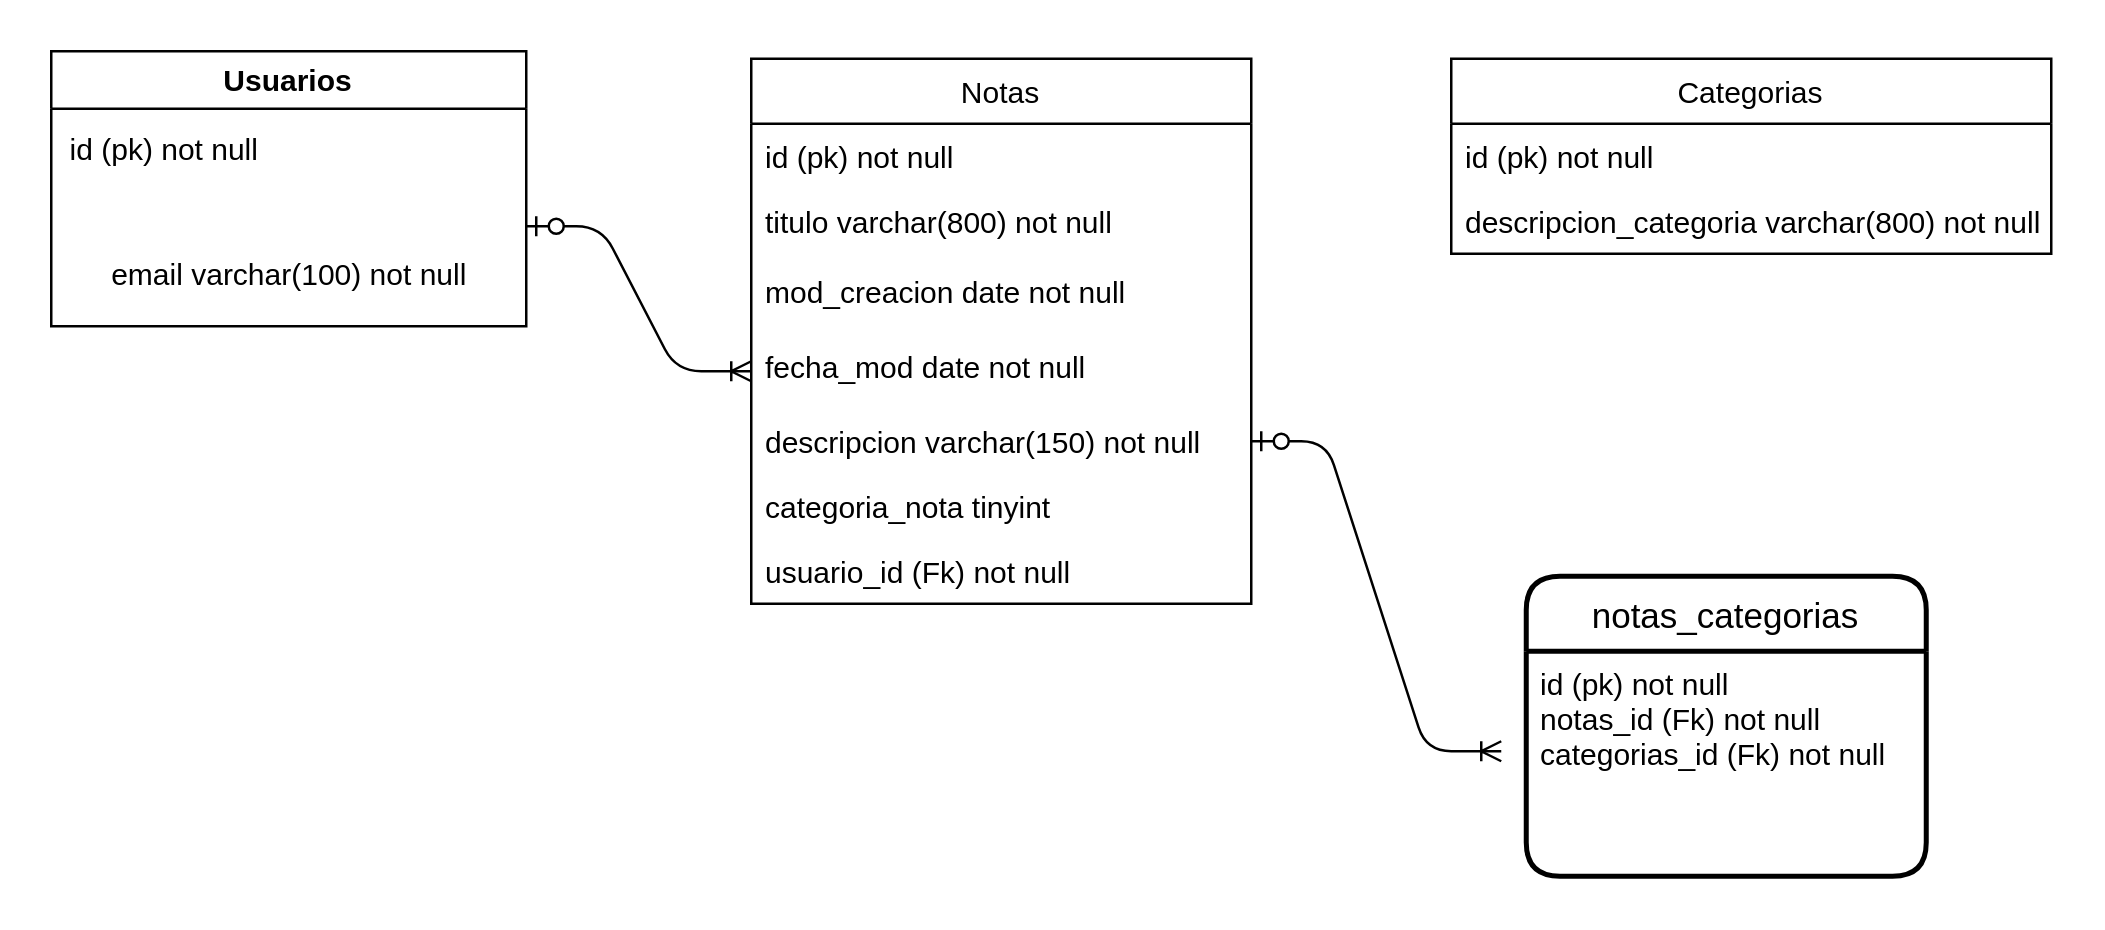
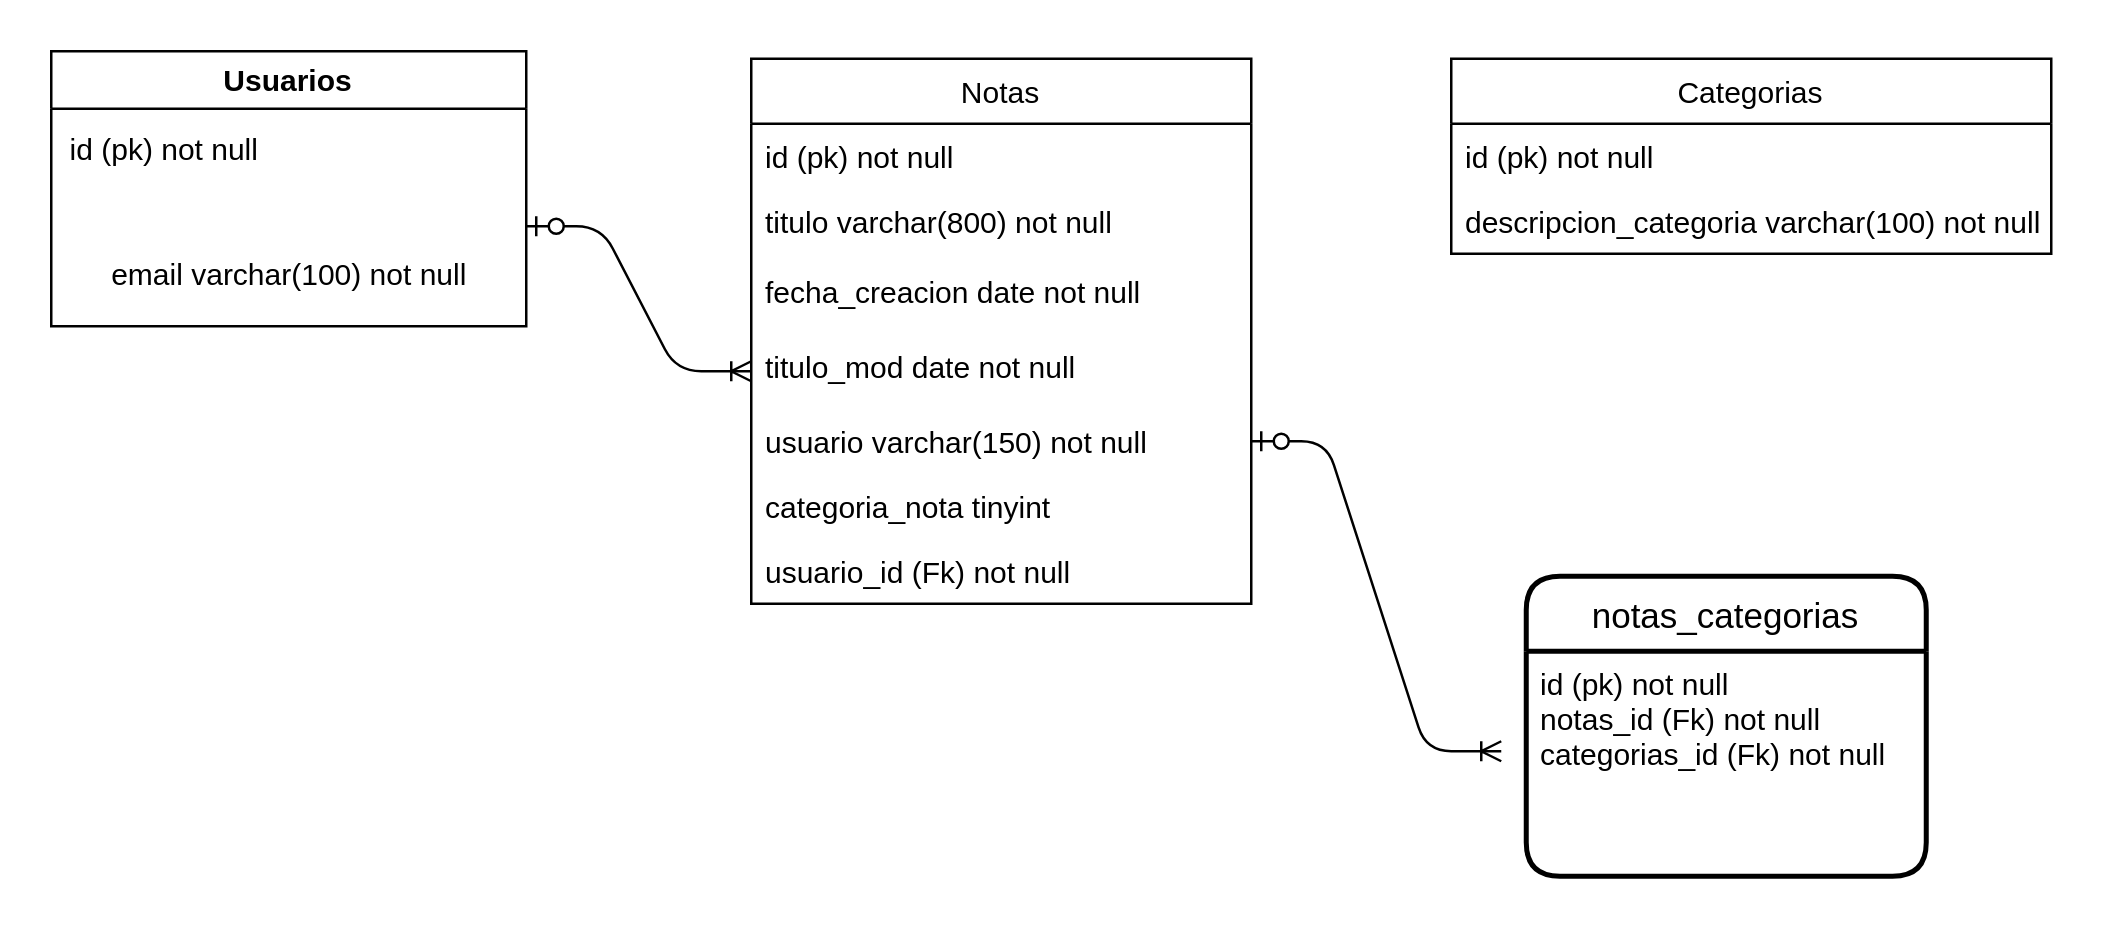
- <mxCell id="16" value="descripcion_categoria varchar(800) not null" style="text;strokeColor=none;fillColor=none;align=left;verticalAlign=top;spacingLeft=4;spacingRight=4;overflow=hidden;rotatable=0;points=[[0,0.5],[1,0.5]];portConstraint=eastwest;" vertex="1" parent="14"><mxGeometry y="52" width="240" height="26" as="geometry" /></mxCell>
+ <mxCell id="16" value="descripcion_categoria varchar(100) not null" style="text;strokeColor=none;fillColor=none;align=left;verticalAlign=top;spacingLeft=4;spacingRight=4;overflow=hidden;rotatable=0;points=[[0,0.5],[1,0.5]];portConstraint=eastwest;" vertex="1" parent="14"><mxGeometry y="52" width="240" height="26" as="geometry" /></mxCell>
- <mxCell id="8" value="mod_creacion date not null" style="text;strokeColor=none;fillColor=none;align=left;verticalAlign=top;spacingLeft=4;spacingRight=4;overflow=hidden;rotatable=0;points=[[0,0.5],[1,0.5]];portConstraint=eastwest;" vertex="1" parent="5"><mxGeometry y="80" width="200" height="30" as="geometry" /></mxCell>
+ <mxCell id="8" value="fecha_creacion date not null" style="text;strokeColor=none;fillColor=none;align=left;verticalAlign=top;spacingLeft=4;spacingRight=4;overflow=hidden;rotatable=0;points=[[0,0.5],[1,0.5]];portConstraint=eastwest;" vertex="1" parent="5"><mxGeometry y="80" width="200" height="30" as="geometry" /></mxCell>
- <mxCell id="9" value="fecha_mod date not null" style="text;strokeColor=none;fillColor=none;align=left;verticalAlign=top;spacingLeft=4;spacingRight=4;overflow=hidden;rotatable=0;points=[[0,0.5],[1,0.5]];portConstraint=eastwest;" vertex="1" parent="5"><mxGeometry y="110" width="200" height="30" as="geometry" /></mxCell>
+ <mxCell id="9" value="titulo_mod date not null" style="text;strokeColor=none;fillColor=none;align=left;verticalAlign=top;spacingLeft=4;spacingRight=4;overflow=hidden;rotatable=0;points=[[0,0.5],[1,0.5]];portConstraint=eastwest;" vertex="1" parent="5"><mxGeometry y="110" width="200" height="30" as="geometry" /></mxCell>
- <mxCell id="10" value="descripcion varchar(150) not null&#10;" style="text;strokeColor=none;fillColor=none;align=left;verticalAlign=top;spacingLeft=4;spacingRight=4;overflow=hidden;rotatable=0;points=[[0,0.5],[1,0.5]];portConstraint=eastwest;" vertex="1" parent="5"><mxGeometry y="140" width="200" height="26" as="geometry" /></mxCell>
+ <mxCell id="10" value="usuario varchar(150) not null&#10;" style="text;strokeColor=none;fillColor=none;align=left;verticalAlign=top;spacingLeft=4;spacingRight=4;overflow=hidden;rotatable=0;points=[[0,0.5],[1,0.5]];portConstraint=eastwest;" vertex="1" parent="5"><mxGeometry y="140" width="200" height="26" as="geometry" /></mxCell>
